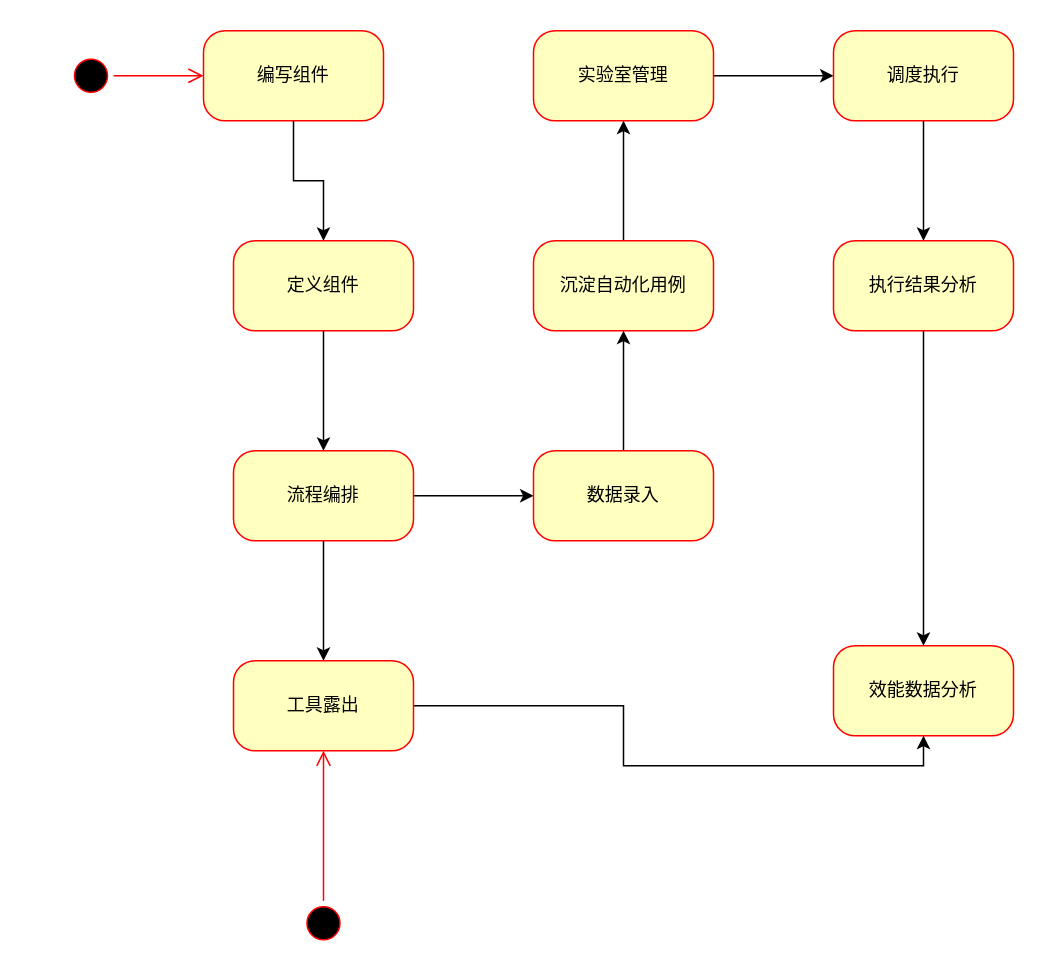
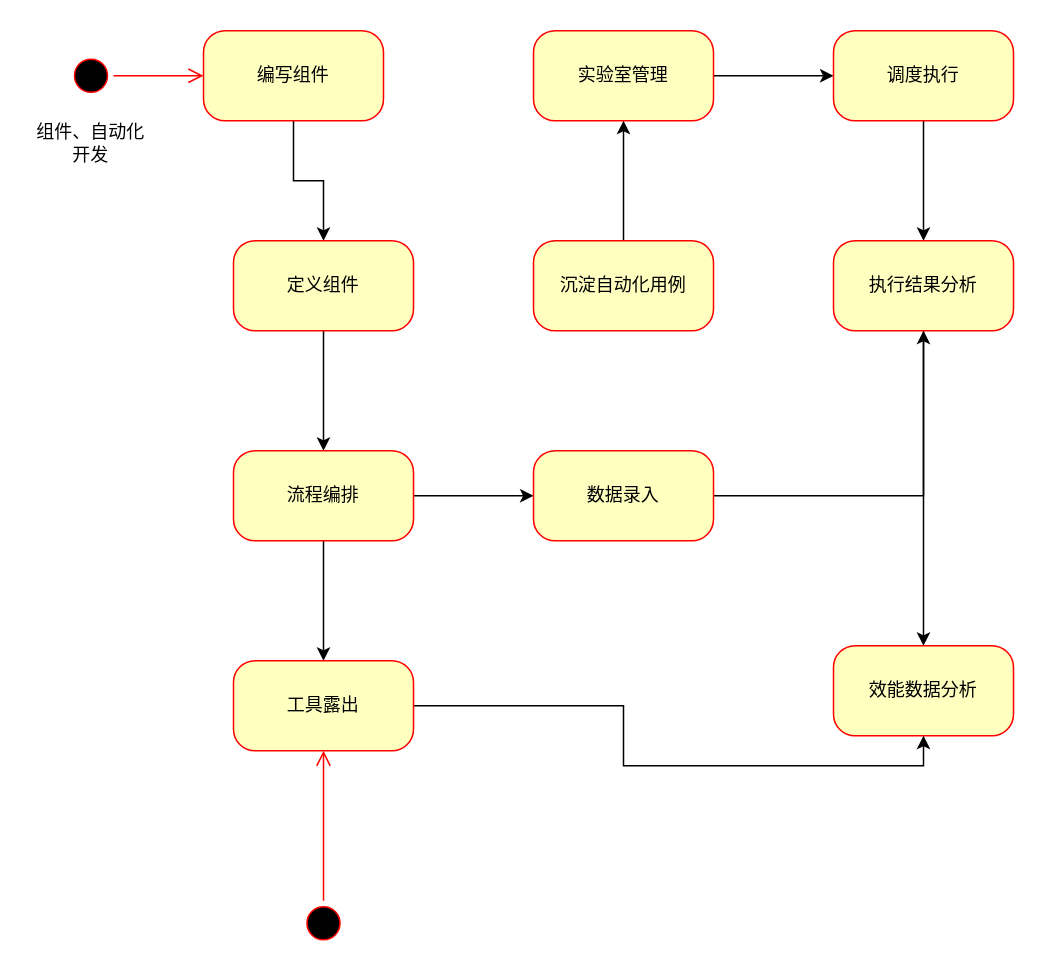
+ <mxCell id="26" value="组件、自动化开发" style="text;html=1;strokeColor=none;fillColor=none;align=center;verticalAlign=middle;whiteSpace=wrap;rounded=0;" vertex="1" parent="1"><mxGeometry x="20" y="70" width="80" height="50" as="geometry" /></mxCell>
- <mxCell id="10" value="" style="edgeStyle=orthogonalEdgeStyle;rounded=0;orthogonalLoop=1;jettySize=auto;html=1;" edge="1" parent="1" source="11" target="13"><mxGeometry relative="1" as="geometry" /></mxCell>
+ <mxCell id="10" value="" style="edgeStyle=orthogonalEdgeStyle;rounded=0;orthogonalLoop=1;jettySize=auto;html=1;" edge="1" parent="1" source="11" target="19"><mxGeometry relative="1" as="geometry" /></mxCell>
